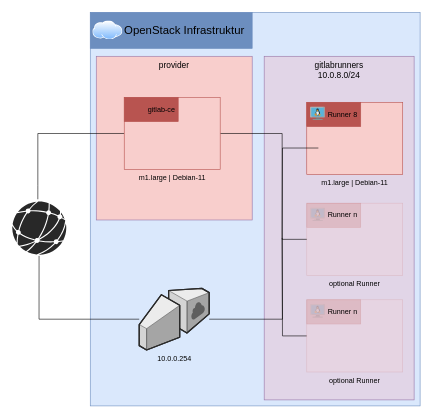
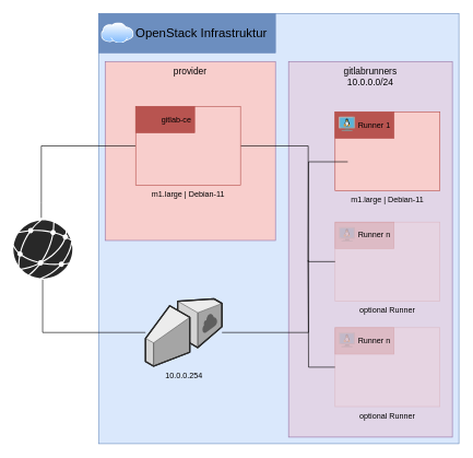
- <mxCell id="5" value="gitlabrunners&lt;br&gt;10.0.8.0/24" style="whiteSpace=wrap;html=1;fillColor=#e1d5e7;fontSize=14;strokeColor=#9673a6;verticalAlign=top;" parent="1" vertex="1"><mxGeometry x="440" y="93" width="250" height="573" as="geometry" /></mxCell>
+ <mxCell id="5" value="gitlabrunners&lt;br&gt;10.0.0.0/24" style="whiteSpace=wrap;html=1;fillColor=#e1d5e7;fontSize=14;strokeColor=#9673a6;verticalAlign=top;" parent="1" vertex="1"><mxGeometry x="440" y="93" width="250" height="573" as="geometry" /></mxCell>
- <mxCell id="7" value="Runner 8&amp;nbsp;" style="rounded=0;whiteSpace=wrap;html=1;fillColor=#B85450;strokeColor=#B85450;labelPosition=center;verticalLabelPosition=middle;align=right;verticalAlign=middle;horizontal=1;" parent="1" vertex="1"><mxGeometry x="511" y="169.75" width="90" height="40.5" as="geometry" /></mxCell>
+ <mxCell id="7" value="Runner 1&amp;nbsp;" style="rounded=0;whiteSpace=wrap;html=1;fillColor=#B85450;strokeColor=#B85450;labelPosition=center;verticalLabelPosition=middle;align=right;verticalAlign=middle;horizontal=1;" parent="1" vertex="1"><mxGeometry x="511" y="169.75" width="90" height="40.5" as="geometry" /></mxCell>
- <mxCell id="33" value="10.0.0.254" style="verticalLabelPosition=bottom;html=1;verticalAlign=top;strokeWidth=1;align=center;outlineConnect=0;dashed=0;outlineConnect=0;shape=mxgraph.aws3d.internetGateway;fillColor=#ECECEC;strokeColor=#5E5E5E;aspect=fixed;" vertex="1" parent="1"><mxGeometry x="231.65" y="480" width="116.7" height="102.8" as="geometry" /></mxCell>
+ <mxCell id="33" value="10.0.0.254" style="verticalLabelPosition=bottom;html=1;verticalAlign=top;strokeWidth=1;align=center;outlineConnect=0;dashed=0;outlineConnect=0;shape=mxgraph.aws3d.internetGateway;fillColor=#ECECEC;strokeColor=#5E5E5E;aspect=fixed;" vertex="1" parent="1"><mxGeometry x="221.65" y="455" width="116.7" height="102.8" as="geometry" /></mxCell>
